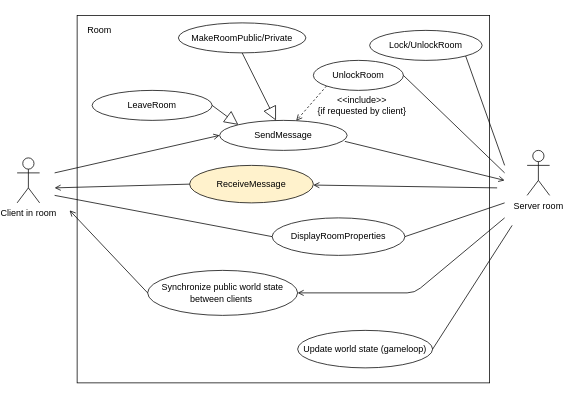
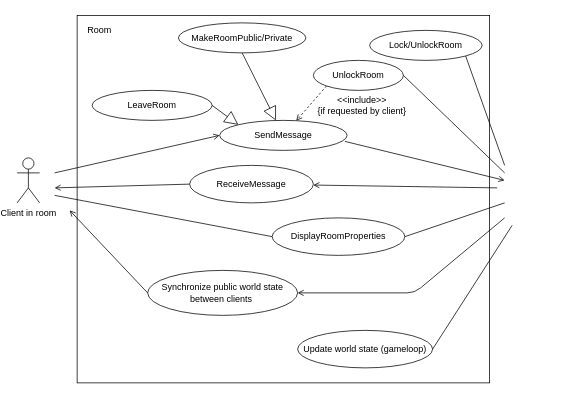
- <mxCell id="4" value="Server room" style="shape=umlActor;verticalLabelPosition=bottom;labelBackgroundColor=#ffffff;verticalAlign=top;html=1;outlineConnect=0;fillColor=none;" parent="1" vertex="1"><mxGeometry x="700" y="200" width="30" height="60" as="geometry" /></mxCell>
- <mxCell id="8" value="ReceiveMessage" style="ellipse;whiteSpace=wrap;html=1;fillColor=#fff2cc;" parent="1" vertex="1"><mxGeometry x="250" y="220" width="165" height="50" as="geometry" /></mxCell>
+ <mxCell id="8" value="ReceiveMessage" style="ellipse;whiteSpace=wrap;html=1;" parent="1" vertex="1"><mxGeometry x="250" y="220" width="165" height="50" as="geometry" /></mxCell>
